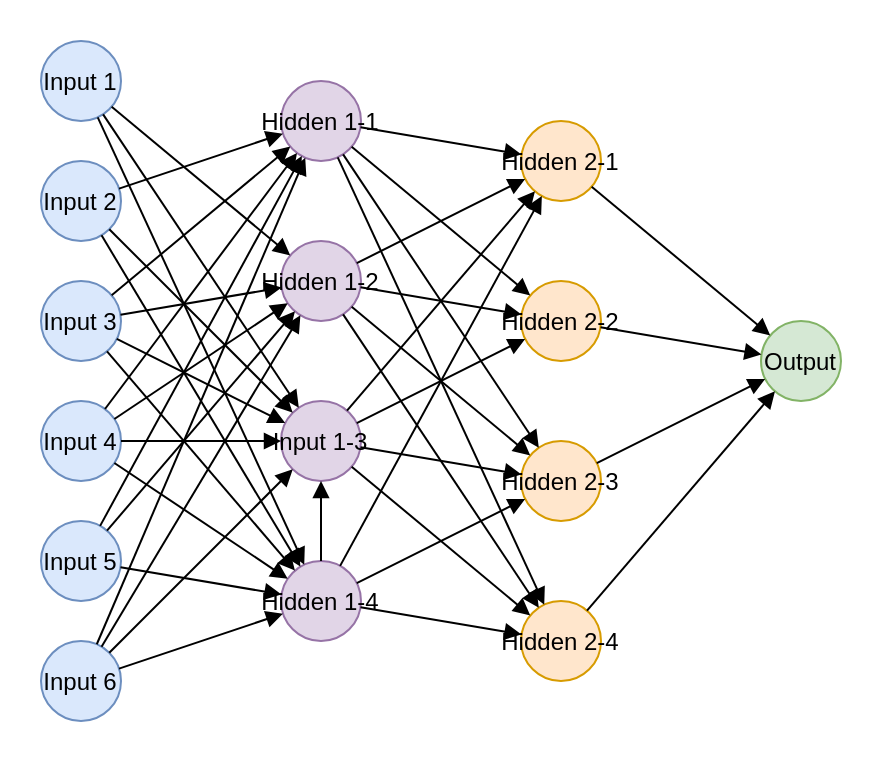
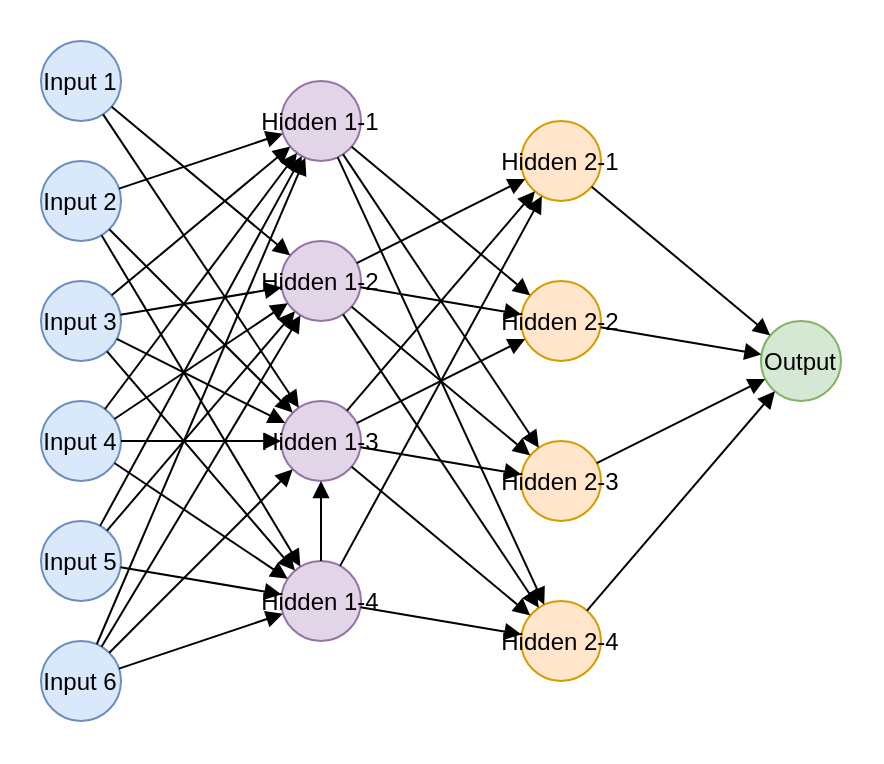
- <mxCell id="38" style="endArrow=block;" edge="1" parent="1" source="8" target="12"><mxGeometry relative="1" as="geometry" /></mxCell>
- <mxCell id="19" style="endArrow=block;" edge="1" parent="1" source="2" target="11"><mxGeometry relative="1" as="geometry" /></mxCell>
- <mxCell id="10" value="Input 1-3" style="ellipse;shape=ellipse;aspect=fixed;perimeter=ellipsePerimeter;fillColor=#e1d5e7;strokeColor=#9673a6;" vertex="1" parent="1"><mxGeometry x="140" y="200" width="40" height="40" as="geometry" /></mxCell>
+ <mxCell id="10" value="Hidden 1-3" style="ellipse;shape=ellipse;aspect=fixed;perimeter=ellipsePerimeter;fillColor=#e1d5e7;strokeColor=#9673a6;" vertex="1" parent="1"><mxGeometry x="140" y="200" width="40" height="40" as="geometry" /></mxCell>
- <mxCell id="52" style="endArrow=block;" edge="1" parent="1" source="11" target="14"><mxGeometry relative="1" as="geometry" /></mxCell>
